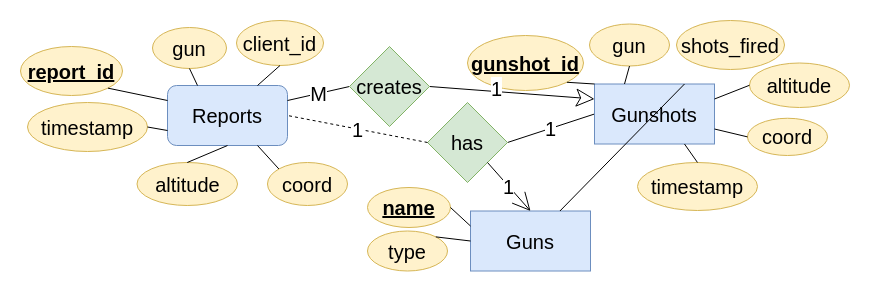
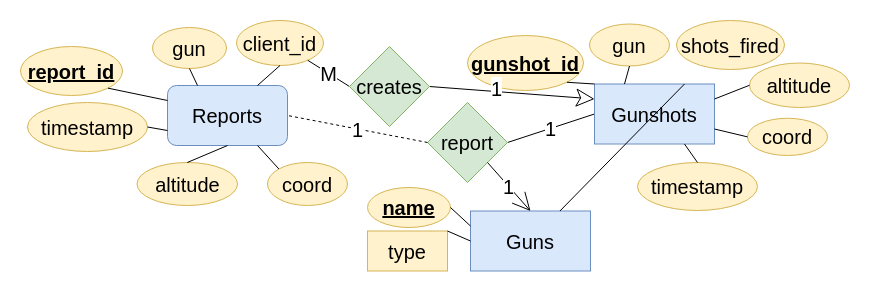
- <mxCell id="37" value="&lt;font style=&quot;font-size: 20px;&quot;&gt;M&lt;/font&gt;" style="rounded=0;orthogonalLoop=1;jettySize=auto;html=1;entryX=1;entryY=0.25;entryDx=0;entryDy=0;endArrow=none;endFill=0;endSize=16;exitX=0;exitY=0.5;exitDx=0;exitDy=0;" parent="1" source="40" target="3" edge="1"><mxGeometry relative="1" as="geometry" /></mxCell>
+ <mxCell id="37" value="&lt;font style=&quot;font-size: 20px;&quot;&gt;M&lt;/font&gt;" style="rounded=0;orthogonalLoop=1;jettySize=auto;html=1;endArrow=none;endFill=0;endSize=16;exitX=0;exitY=0.5;exitDx=0;exitDy=0;" parent="1" source="40" target="11" edge="1"><mxGeometry relative="1" as="geometry" /></mxCell>
- <mxCell id="34" value="has" style="rhombus;whiteSpace=wrap;html=1;rounded=0;shadow=0;sketch=0;fontSize=20;fillColor=#d5e8d4;strokeColor=#82b366;" parent="1" vertex="1"><mxGeometry x="427" y="102" width="80" height="80" as="geometry" /></mxCell>
+ <mxCell id="34" value="report" style="rhombus;whiteSpace=wrap;html=1;rounded=0;shadow=0;sketch=0;fontSize=20;fillColor=#d5e8d4;strokeColor=#82b366;" parent="1" vertex="1"><mxGeometry x="427" y="102" width="80" height="80" as="geometry" /></mxCell>
- <mxCell id="5" value="&lt;div&gt;type&lt;/div&gt;" style="ellipse;whiteSpace=wrap;html=1;rounded=0;shadow=0;sketch=0;fontSize=20;fillColor=#fff2cc;strokeColor=#d6b656;" parent="1" vertex="1"><mxGeometry x="367" y="230.5" width="80" height="40" as="geometry" /></mxCell>
+ <mxCell id="5" value="&lt;div&gt;type&lt;/div&gt;" style="whiteSpace=wrap;html=1;shadow=0;sketch=0;fontSize=20;fillColor=#fff2cc;strokeColor=#d6b656;rounded=0;" parent="1" vertex="1"><mxGeometry x="367" y="230.5" width="80" height="40" as="geometry" /></mxCell>
